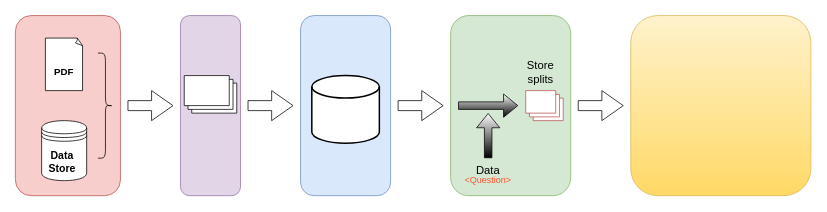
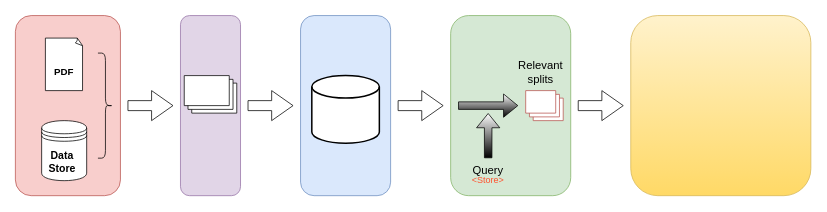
- <mxCell id="20" value="&lt;font style=&quot;font-size: 15px;&quot;&gt;Store splits&lt;/font&gt;" style="text;html=1;align=center;verticalAlign=middle;whiteSpace=wrap;rounded=0;" vertex="1" parent="1"><mxGeometry x="690" y="80" width="60" height="30" as="geometry" /></mxCell>
+ <mxCell id="20" value="&lt;font style=&quot;font-size: 15px;&quot;&gt;Relevant splits&lt;/font&gt;" style="text;html=1;align=center;verticalAlign=middle;whiteSpace=wrap;rounded=0;" vertex="1" parent="1"><mxGeometry x="690" y="80" width="60" height="30" as="geometry" /></mxCell>
- <mxCell id="19" value="&lt;font style=&quot;font-size: 15px;&quot;&gt;Data&lt;/font&gt;" style="text;html=1;align=center;verticalAlign=middle;whiteSpace=wrap;rounded=0;" vertex="1" parent="1"><mxGeometry x="620" y="210" width="60" height="30" as="geometry" /></mxCell>
+ <mxCell id="19" value="&lt;font style=&quot;font-size: 15px;&quot;&gt;Query&lt;/font&gt;" style="text;html=1;align=center;verticalAlign=middle;whiteSpace=wrap;rounded=0;" vertex="1" parent="1"><mxGeometry x="620" y="210" width="60" height="30" as="geometry" /></mxCell>
- <mxCell id="21" value="&lt;font color=&quot;#ff512e&quot;&gt;&amp;lt;Question&amp;gt;&lt;/font&gt;" style="text;html=1;align=center;verticalAlign=middle;whiteSpace=wrap;rounded=0;" vertex="1" parent="1"><mxGeometry x="620" y="230" width="60" height="20" as="geometry" /></mxCell>
+ <mxCell id="21" value="&lt;font color=&quot;#ff512e&quot;&gt;&amp;lt;Store&amp;gt;&lt;/font&gt;" style="text;html=1;align=center;verticalAlign=middle;whiteSpace=wrap;rounded=0;" vertex="1" parent="1"><mxGeometry x="620" y="230" width="60" height="20" as="geometry" /></mxCell>
